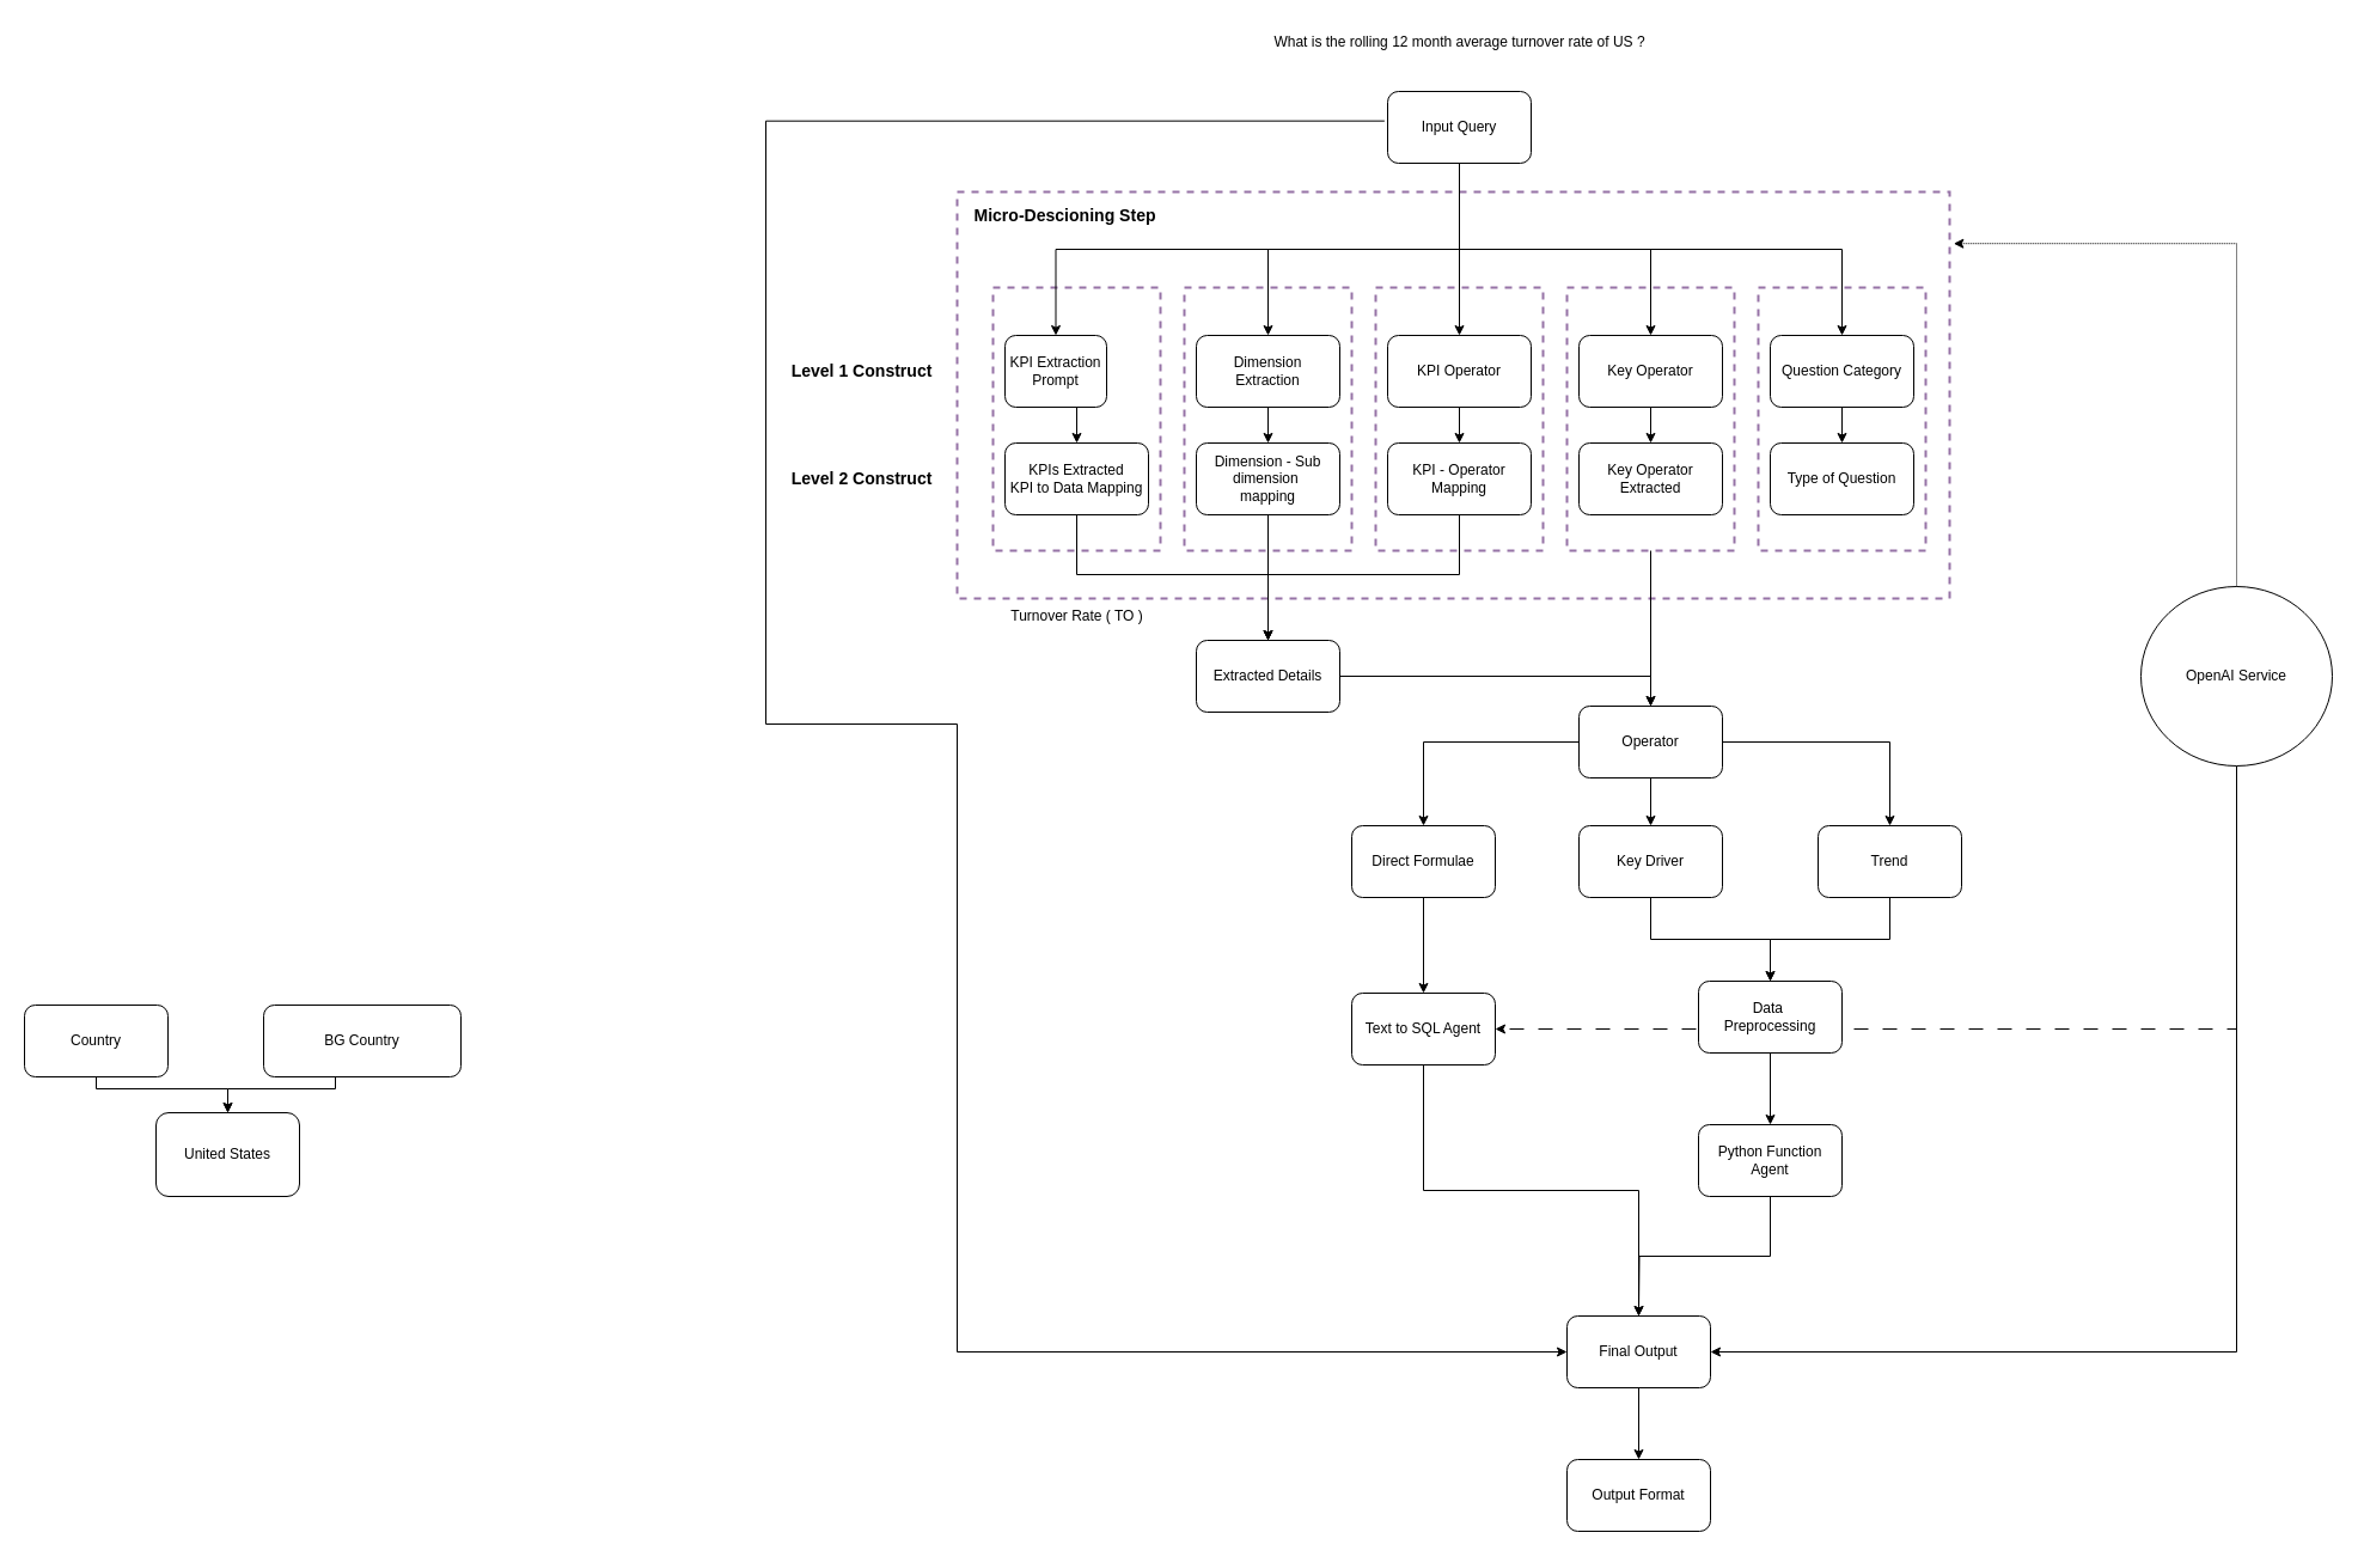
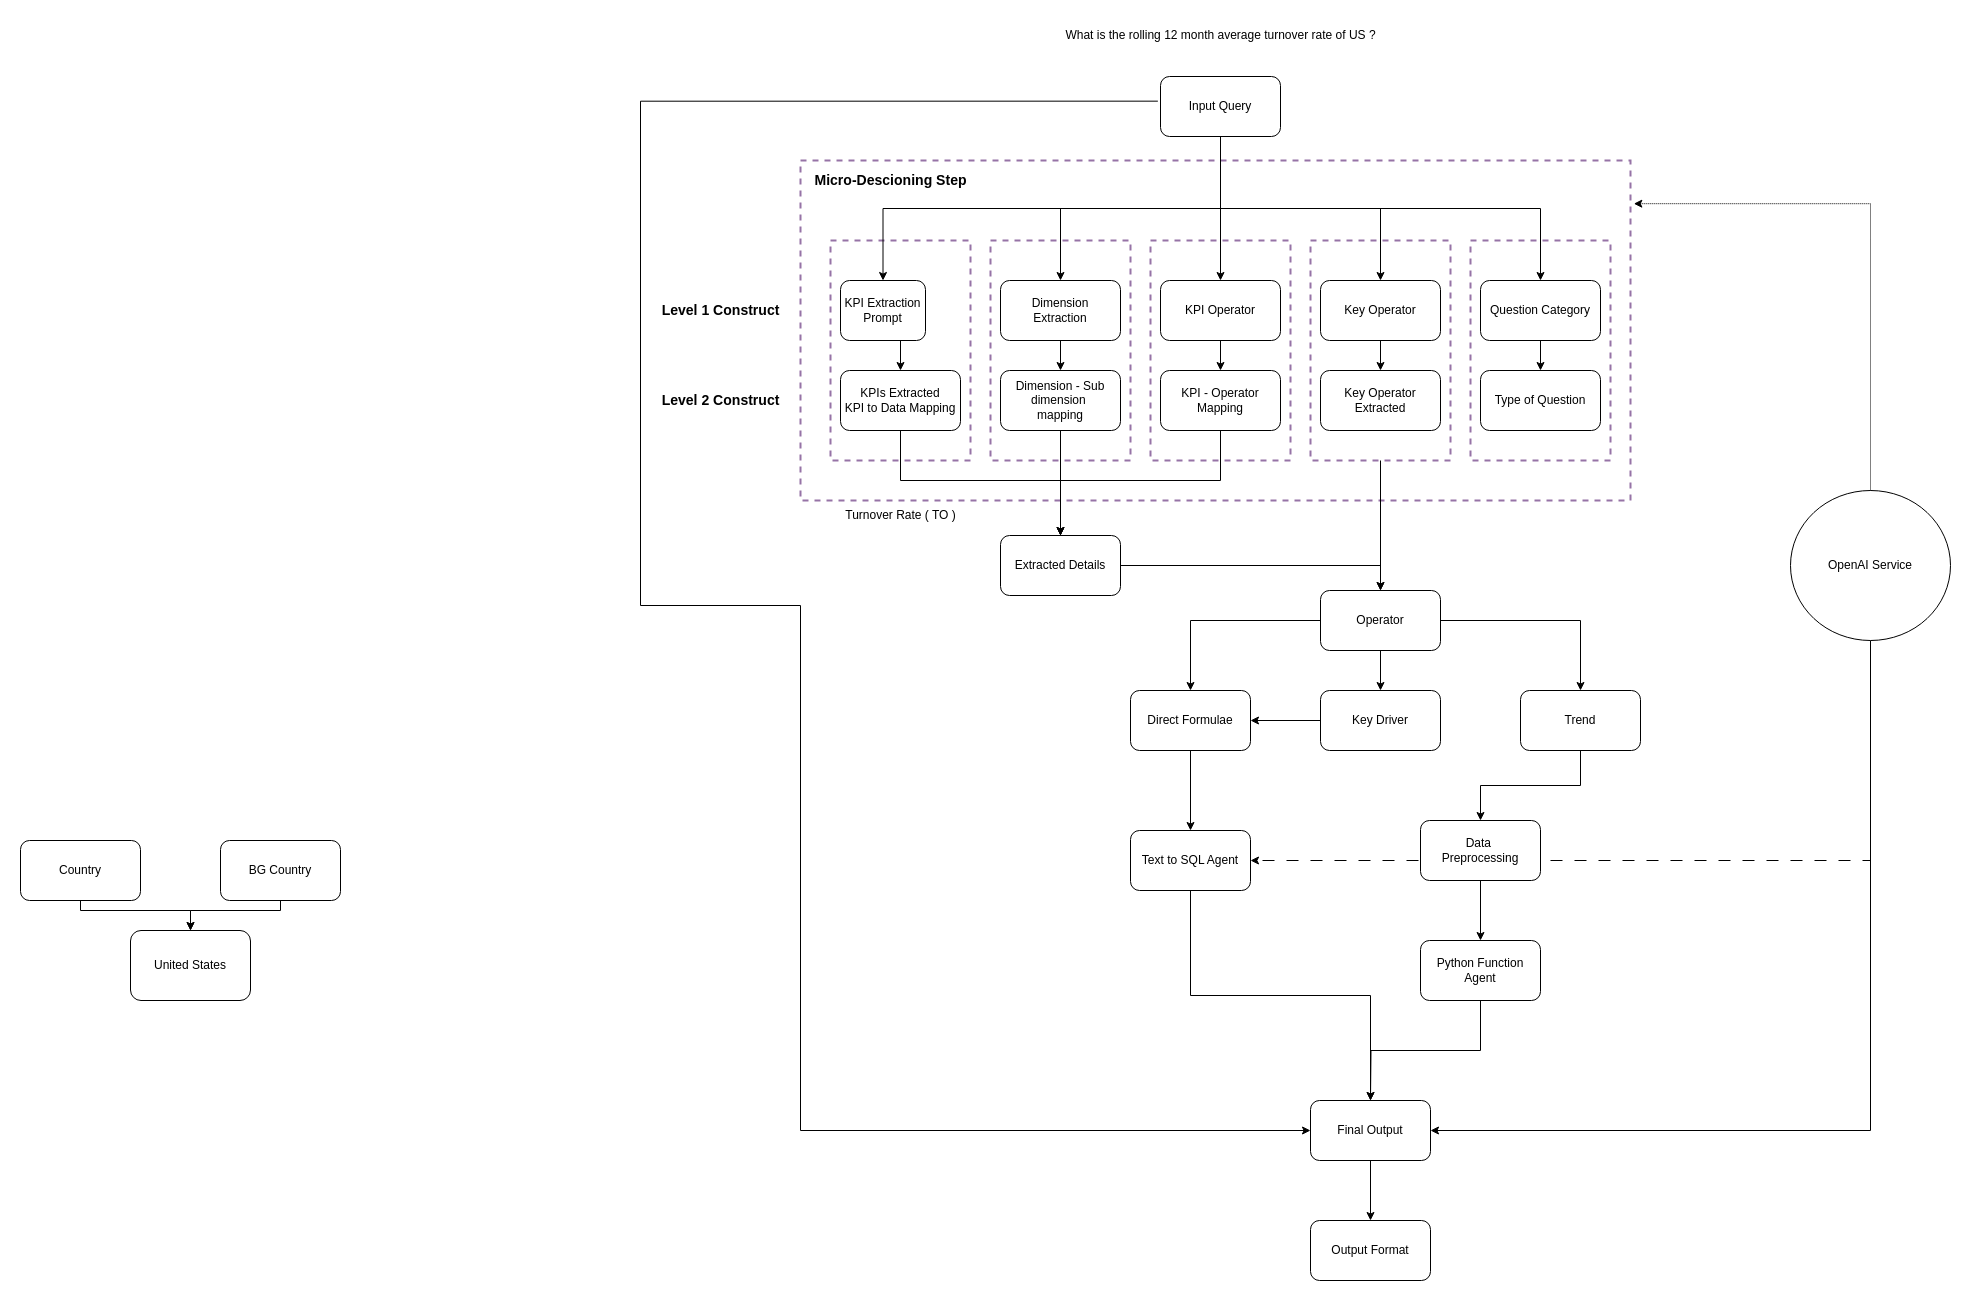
- <mxCell id="46" value="" style="edgeStyle=orthogonalEdgeStyle;rounded=0;orthogonalLoop=1;jettySize=auto;html=1;" parent="1" source="47" target="53" edge="1"><mxGeometry relative="1" as="geometry" /></mxCell>
+ <mxCell id="46" value="" style="edgeStyle=orthogonalEdgeStyle;rounded=0;orthogonalLoop=1;jettySize=auto;html=1;" parent="1" source="47" target="45" edge="1"><mxGeometry relative="1" as="geometry" /></mxCell>
- <mxCell id="66" value="BG Country" style="rounded=1;whiteSpace=wrap;html=1;strokeColor=default;shadow=0;strokeWidth=1;" parent="1" vertex="1"><mxGeometry x="220" y="840" width="165" height="60" as="geometry" /></mxCell>
+ <mxCell id="66" value="BG Country" style="rounded=1;whiteSpace=wrap;html=1;strokeColor=default;shadow=0;strokeWidth=1;" parent="1" vertex="1"><mxGeometry x="220" y="840" width="120" height="60" as="geometry" /></mxCell>
